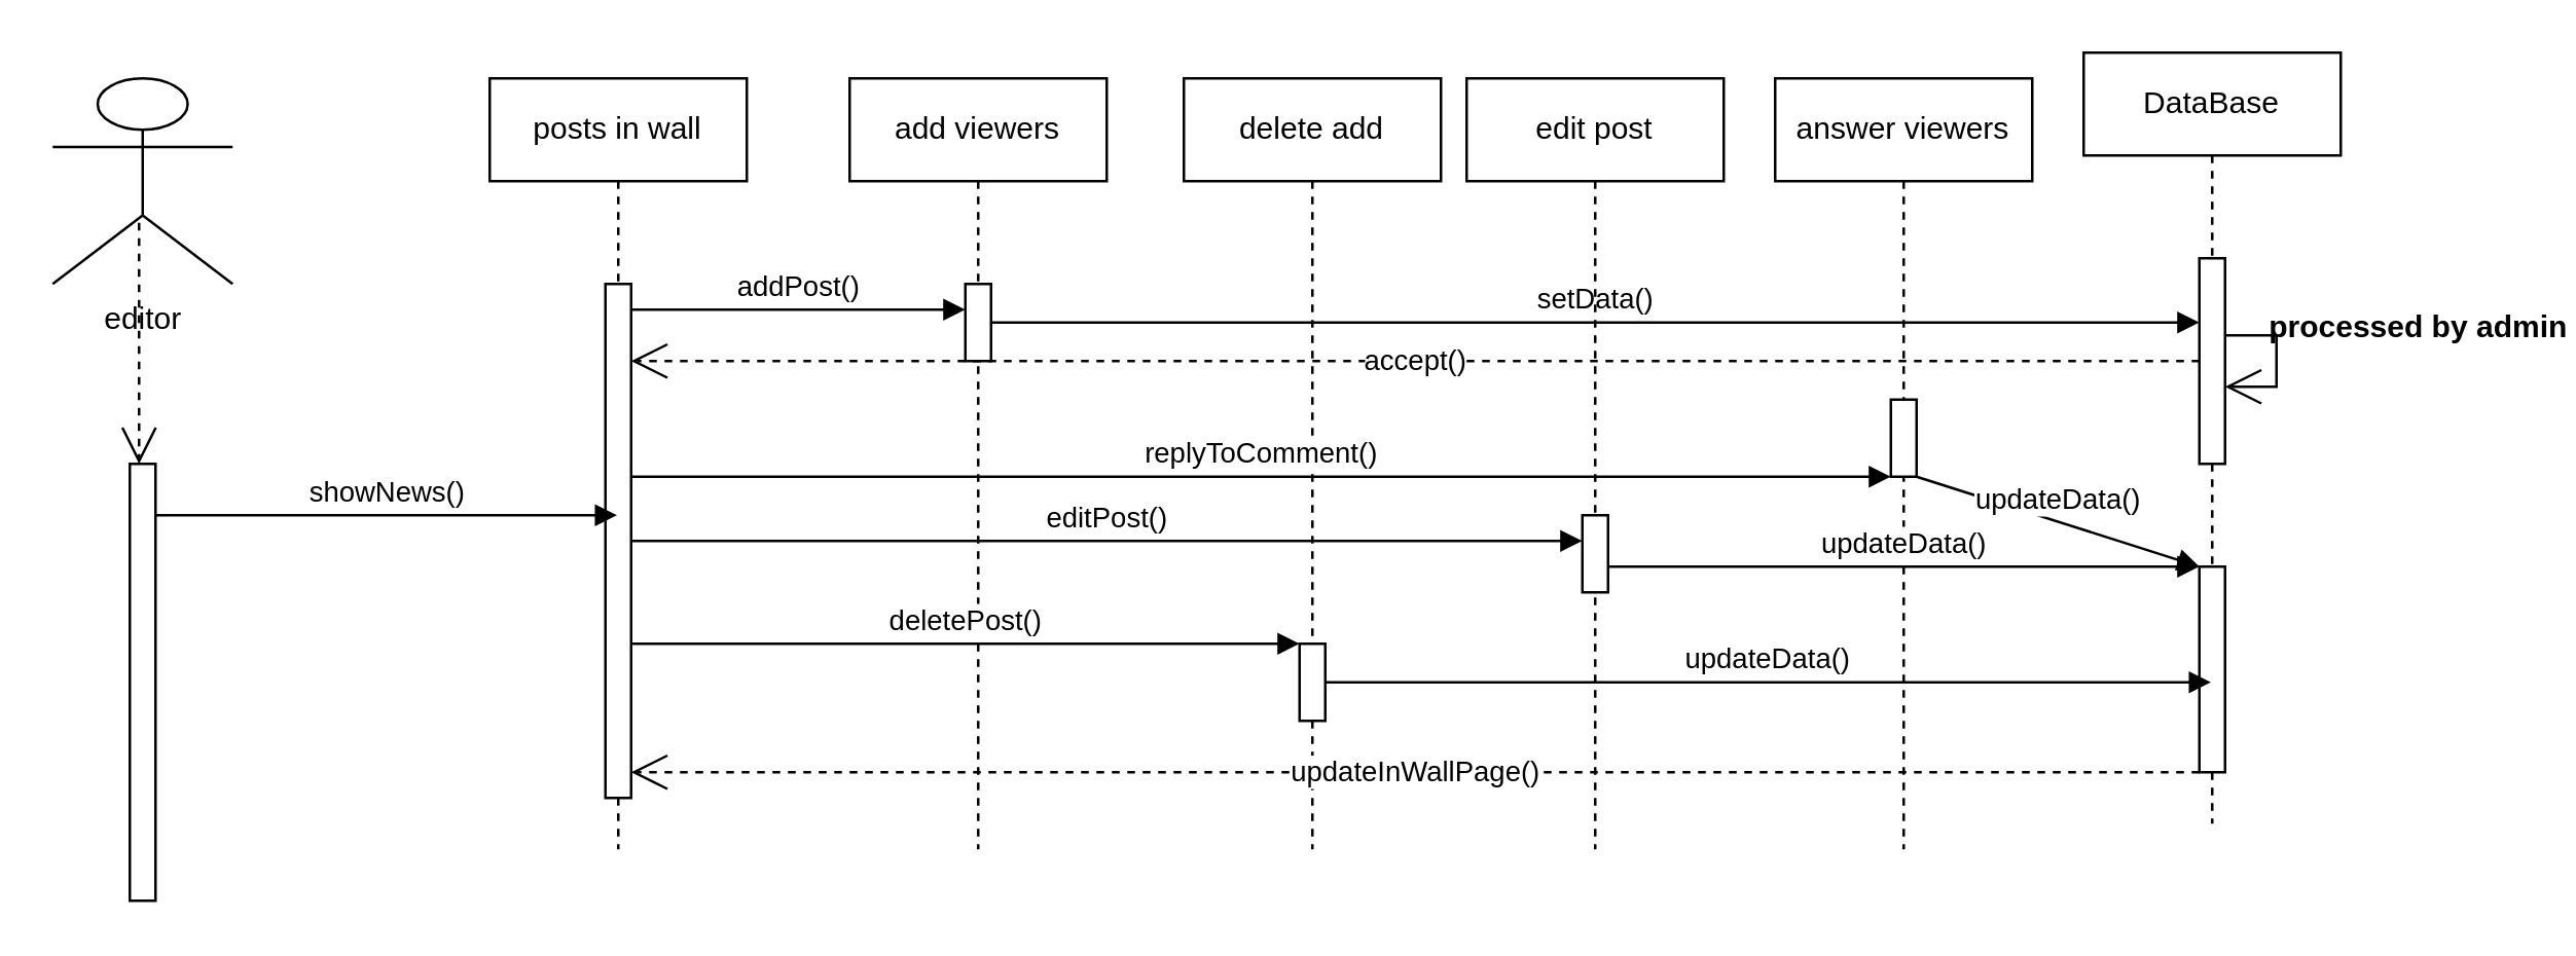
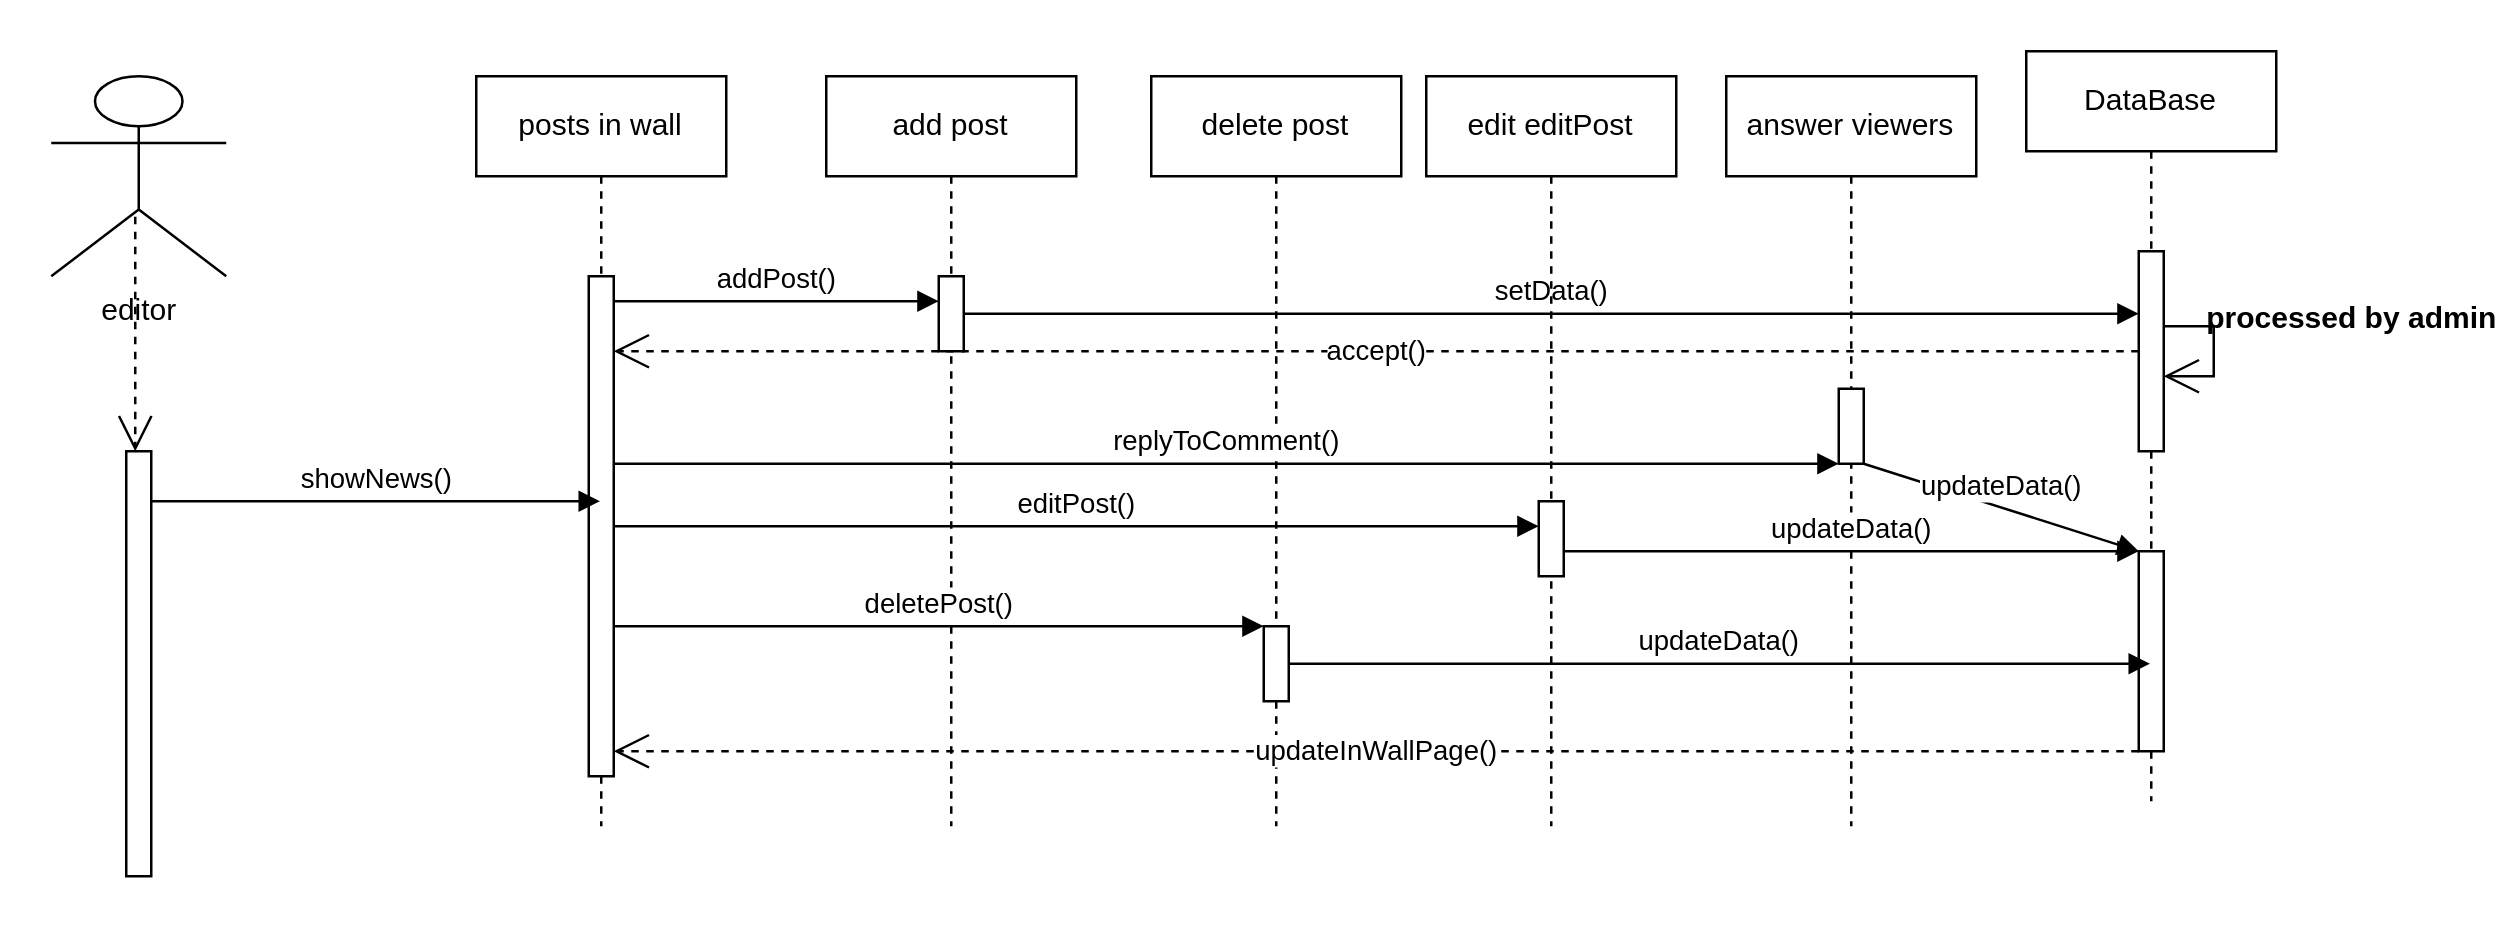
- <mxCell id="13" value="add viewers" style="shape=umlLifeline;perimeter=lifelinePerimeter;whiteSpace=wrap;html=1;container=0;dropTarget=0;collapsible=0;recursiveResize=0;outlineConnect=0;portConstraint=eastwest;newEdgeStyle={&quot;edgeStyle&quot;:&quot;elbowEdgeStyle&quot;,&quot;elbow&quot;:&quot;vertical&quot;,&quot;curved&quot;:0,&quot;rounded&quot;:0};" vertex="1" parent="1"><mxGeometry x="330" y="30" width="100" height="300" as="geometry" /></mxCell>
+ <mxCell id="13" value="add post" style="shape=umlLifeline;perimeter=lifelinePerimeter;whiteSpace=wrap;html=1;container=0;dropTarget=0;collapsible=0;recursiveResize=0;outlineConnect=0;portConstraint=eastwest;newEdgeStyle={&quot;edgeStyle&quot;:&quot;elbowEdgeStyle&quot;,&quot;elbow&quot;:&quot;vertical&quot;,&quot;curved&quot;:0,&quot;rounded&quot;:0};" vertex="1" parent="1"><mxGeometry x="330" y="30" width="100" height="300" as="geometry" /></mxCell>
- <mxCell id="19" value="delete add" style="shape=umlLifeline;perimeter=lifelinePerimeter;whiteSpace=wrap;html=1;container=0;dropTarget=0;collapsible=0;recursiveResize=0;outlineConnect=0;portConstraint=eastwest;newEdgeStyle={&quot;edgeStyle&quot;:&quot;elbowEdgeStyle&quot;,&quot;elbow&quot;:&quot;vertical&quot;,&quot;curved&quot;:0,&quot;rounded&quot;:0};" vertex="1" parent="1"><mxGeometry x="460" y="30" width="100" height="300" as="geometry" /></mxCell>
+ <mxCell id="19" value="delete post" style="shape=umlLifeline;perimeter=lifelinePerimeter;whiteSpace=wrap;html=1;container=0;dropTarget=0;collapsible=0;recursiveResize=0;outlineConnect=0;portConstraint=eastwest;newEdgeStyle={&quot;edgeStyle&quot;:&quot;elbowEdgeStyle&quot;,&quot;elbow&quot;:&quot;vertical&quot;,&quot;curved&quot;:0,&quot;rounded&quot;:0};" vertex="1" parent="1"><mxGeometry x="460" y="30" width="100" height="300" as="geometry" /></mxCell>
- <mxCell id="22" value="edit post" style="shape=umlLifeline;perimeter=lifelinePerimeter;whiteSpace=wrap;html=1;container=0;dropTarget=0;collapsible=0;recursiveResize=0;outlineConnect=0;portConstraint=eastwest;newEdgeStyle={&quot;edgeStyle&quot;:&quot;elbowEdgeStyle&quot;,&quot;elbow&quot;:&quot;vertical&quot;,&quot;curved&quot;:0,&quot;rounded&quot;:0};" vertex="1" parent="1"><mxGeometry x="570" y="30" width="100" height="300" as="geometry" /></mxCell>
+ <mxCell id="22" value="edit editPost" style="shape=umlLifeline;perimeter=lifelinePerimeter;whiteSpace=wrap;html=1;container=0;dropTarget=0;collapsible=0;recursiveResize=0;outlineConnect=0;portConstraint=eastwest;newEdgeStyle={&quot;edgeStyle&quot;:&quot;elbowEdgeStyle&quot;,&quot;elbow&quot;:&quot;vertical&quot;,&quot;curved&quot;:0,&quot;rounded&quot;:0};" vertex="1" parent="1"><mxGeometry x="570" y="30" width="100" height="300" as="geometry" /></mxCell>
